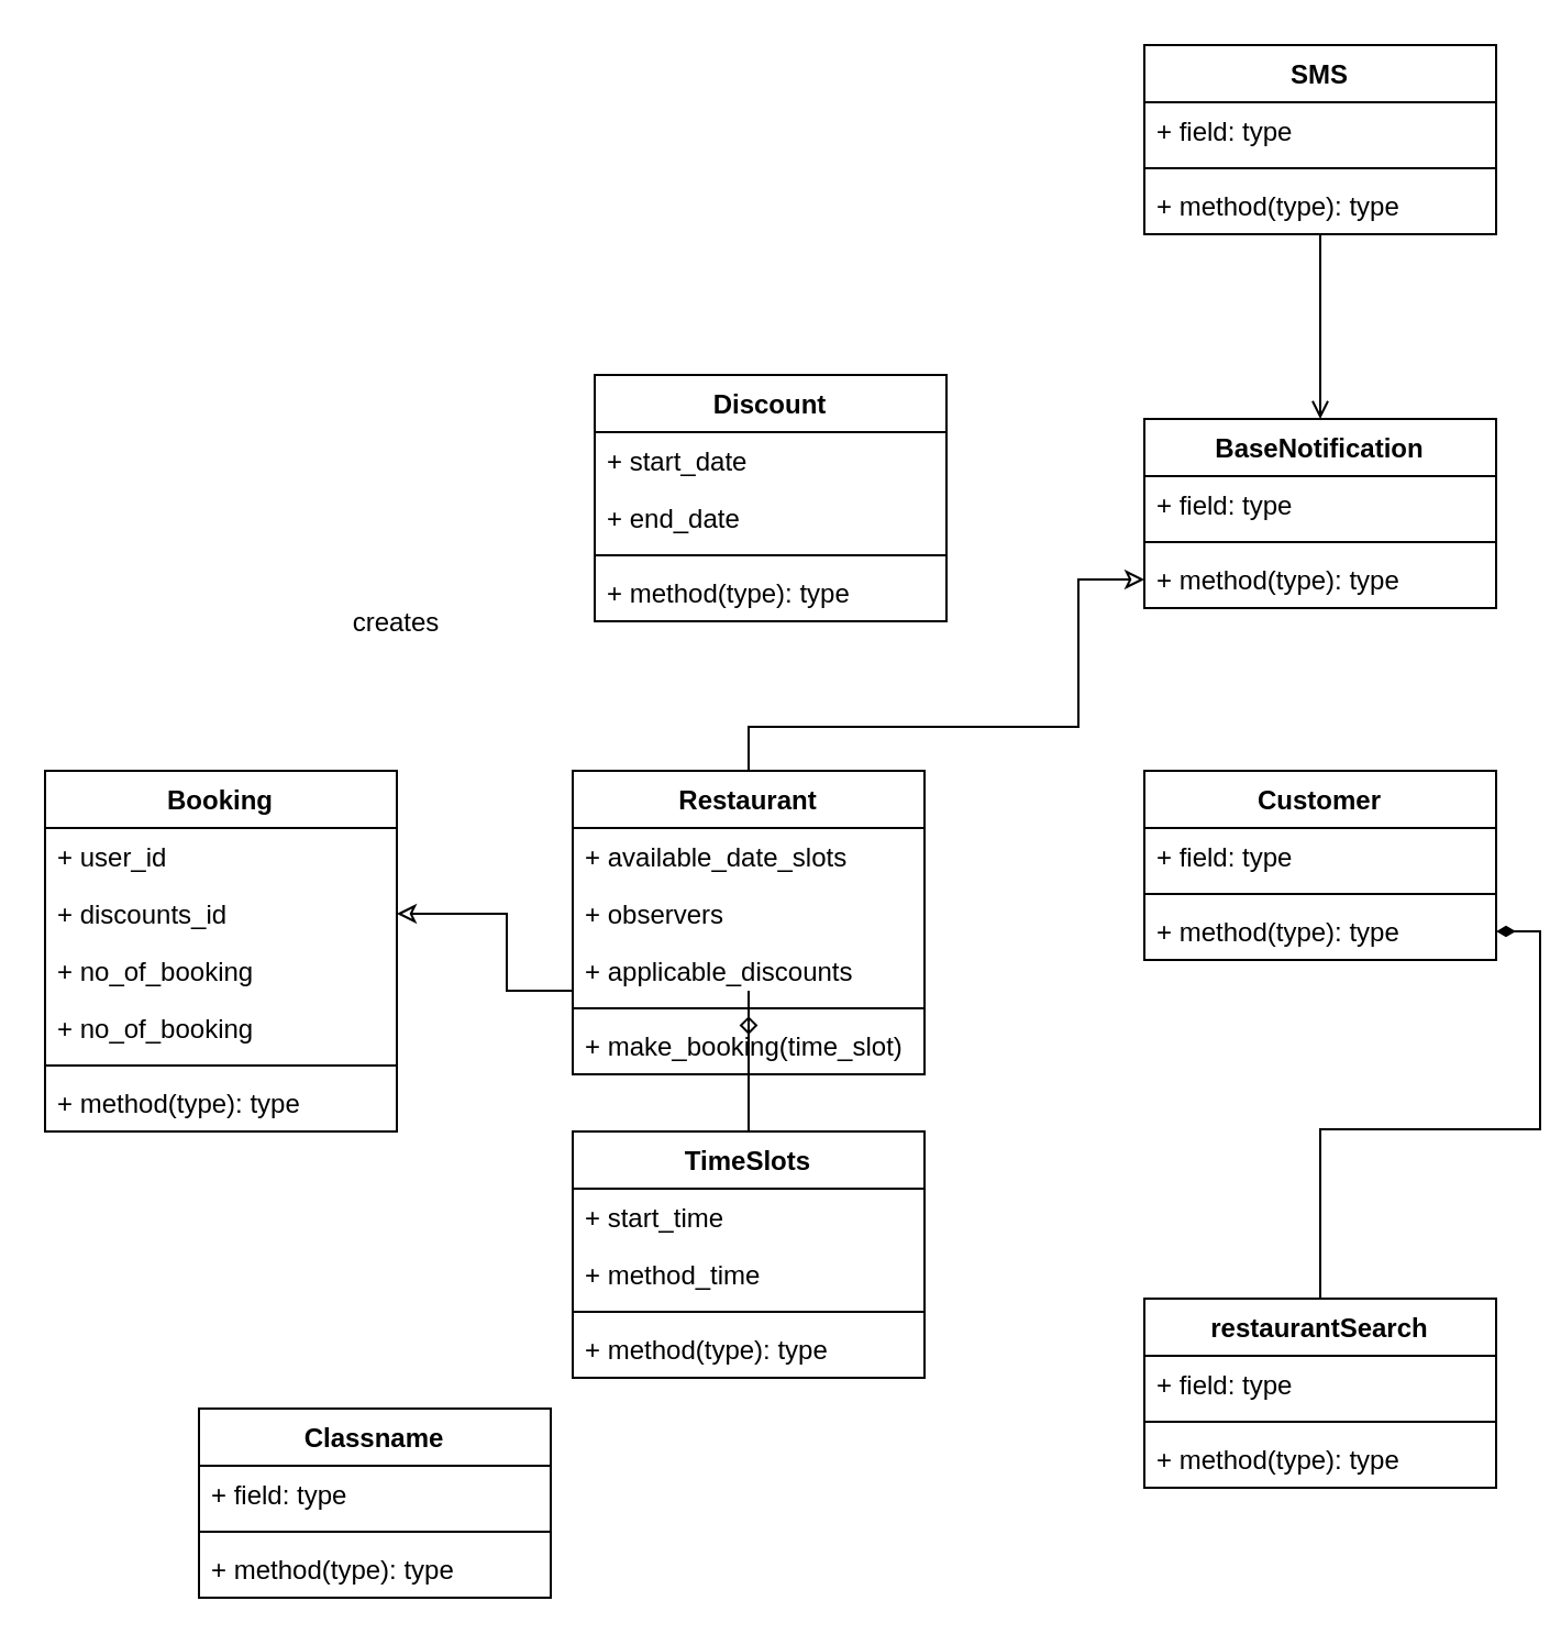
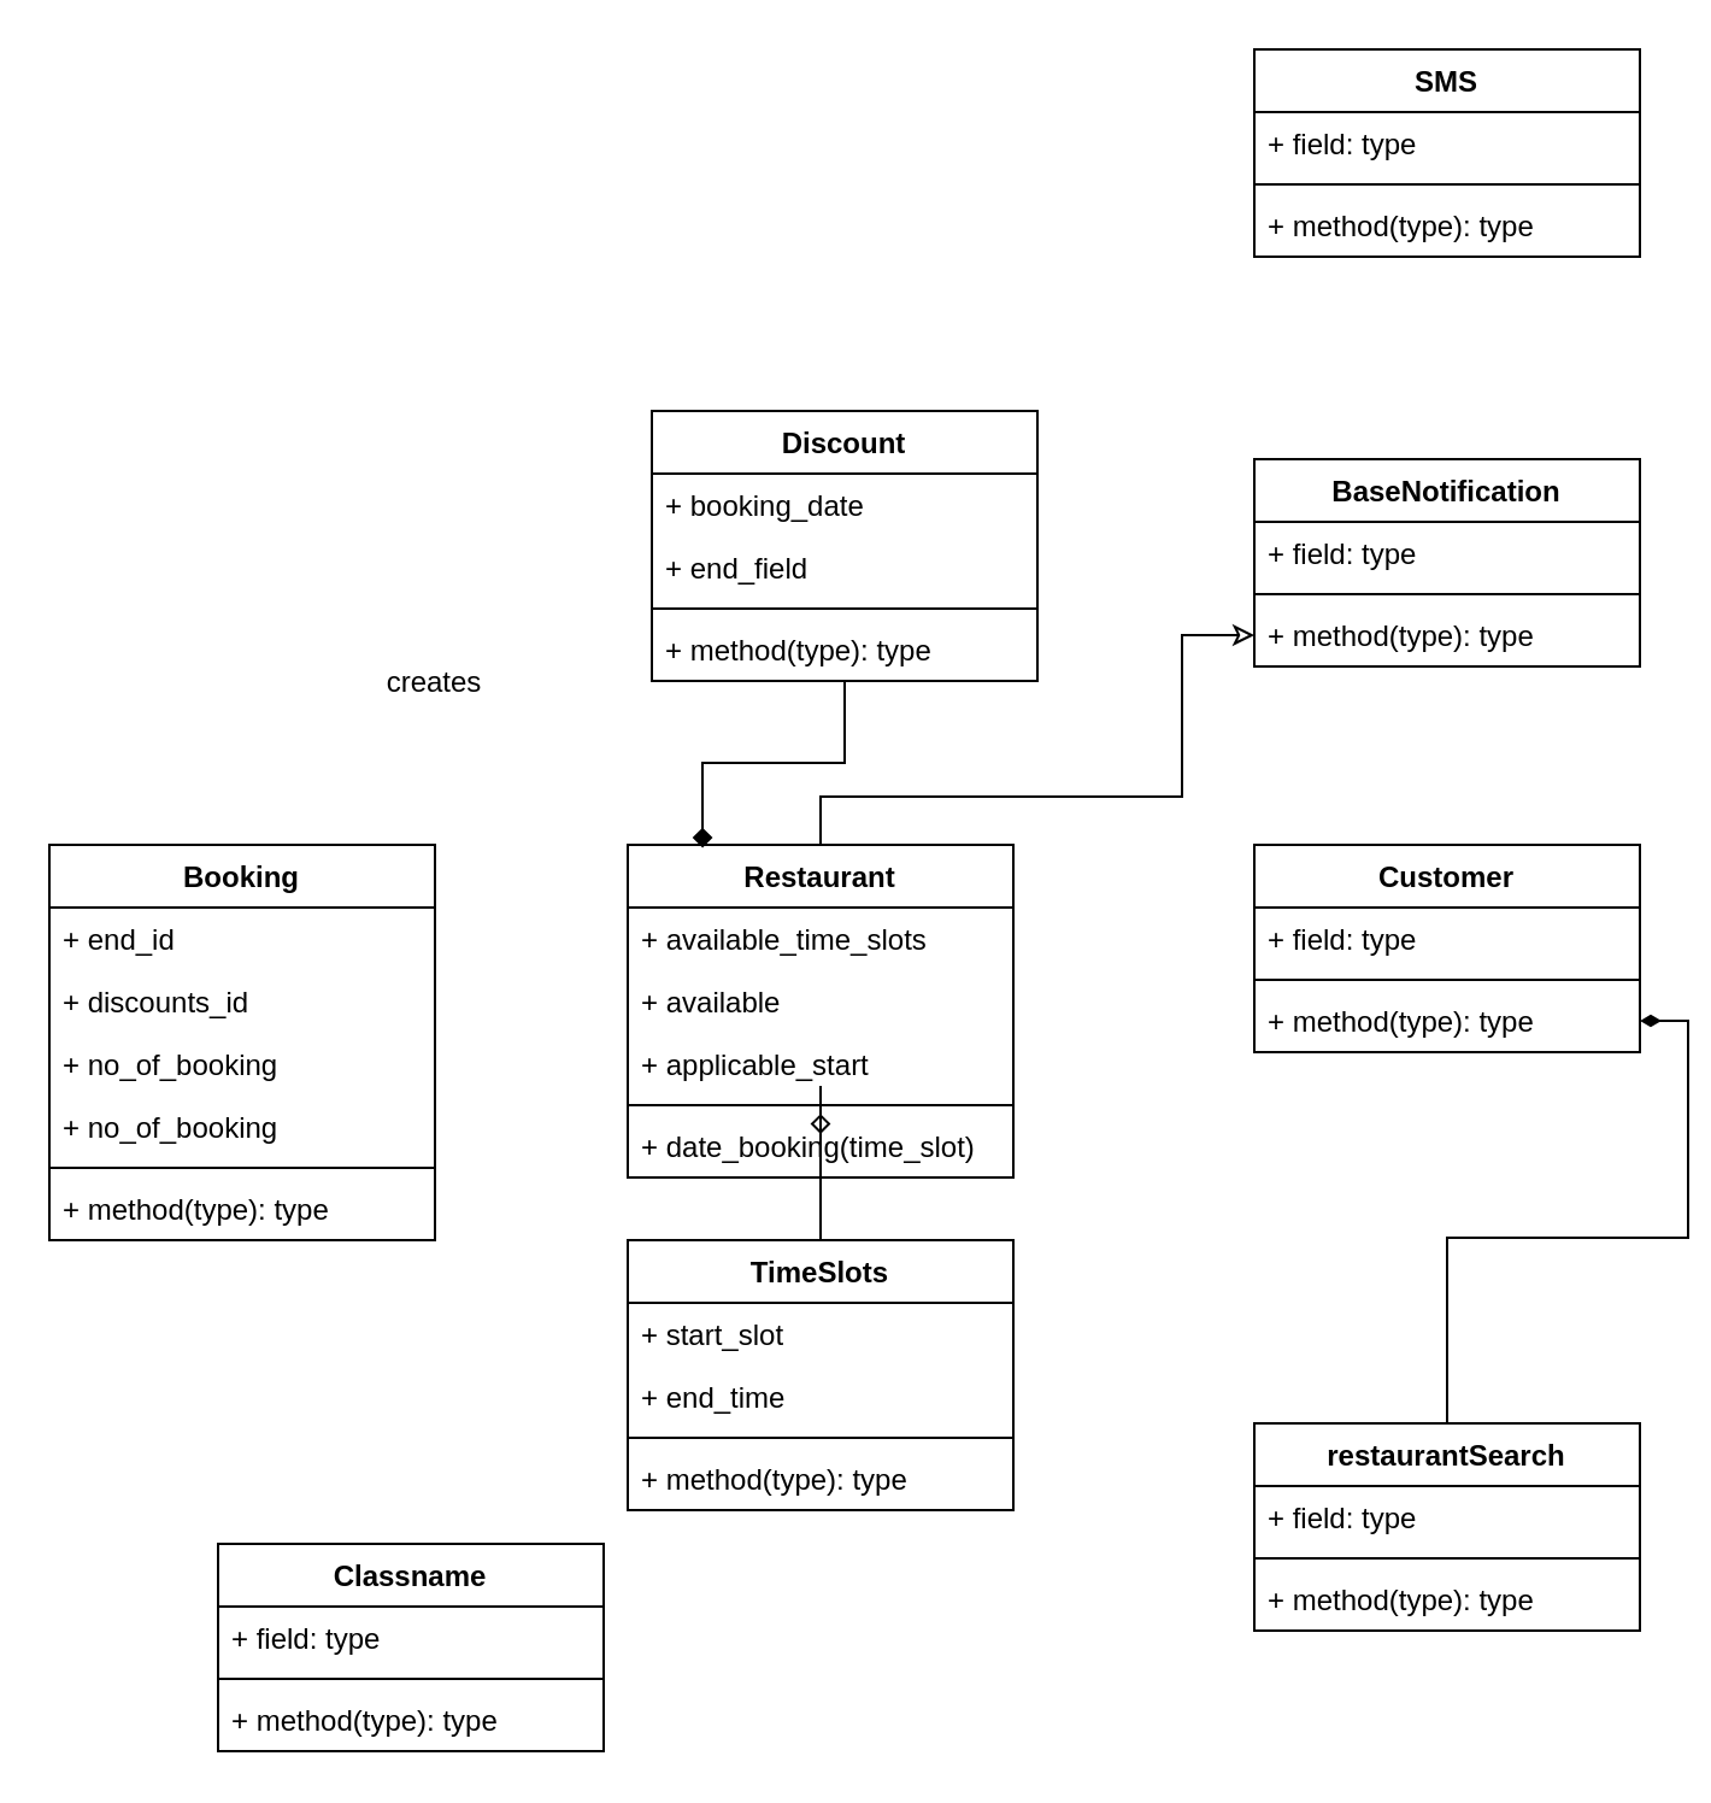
- <mxCell id="47" style="edgeStyle=orthogonalEdgeStyle;rounded=0;orthogonalLoop=1;jettySize=auto;html=1;endArrow=open;endFill=0;" edge="1" parent="1" source="48" target="36"><mxGeometry relative="1" as="geometry" /></mxCell>
- <mxCell id="43" value="+ start_date&#10;" style="text;strokeColor=none;fillColor=none;align=left;verticalAlign=top;spacingLeft=4;spacingRight=4;overflow=hidden;rotatable=0;points=[[0,0.5],[1,0.5]];portConstraint=eastwest;" vertex="1" parent="42"><mxGeometry y="26" width="160" height="26" as="geometry" /></mxCell>
+ <mxCell id="43" value="+ booking_date&#10;" style="text;strokeColor=none;fillColor=none;align=left;verticalAlign=top;spacingLeft=4;spacingRight=4;overflow=hidden;rotatable=0;points=[[0,0.5],[1,0.5]];portConstraint=eastwest;" vertex="1" parent="42"><mxGeometry y="26" width="160" height="26" as="geometry" /></mxCell>
- <mxCell id="44" value="+ end_date" style="text;strokeColor=none;fillColor=none;align=left;verticalAlign=top;spacingLeft=4;spacingRight=4;overflow=hidden;rotatable=0;points=[[0,0.5],[1,0.5]];portConstraint=eastwest;" vertex="1" parent="42"><mxGeometry y="52" width="160" height="26" as="geometry" /></mxCell>
+ <mxCell id="44" value="+ end_field" style="text;strokeColor=none;fillColor=none;align=left;verticalAlign=top;spacingLeft=4;spacingRight=4;overflow=hidden;rotatable=0;points=[[0,0.5],[1,0.5]];portConstraint=eastwest;" vertex="1" parent="42"><mxGeometry y="52" width="160" height="26" as="geometry" /></mxCell>
+ <mxCell id="41" style="edgeStyle=orthogonalEdgeStyle;rounded=0;orthogonalLoop=1;jettySize=auto;html=1;entryX=0.194;entryY=0.009;entryDx=0;entryDy=0;entryPerimeter=0;endArrow=diamond;endFill=1;" edge="1" parent="1" source="42" target="15"><mxGeometry relative="1" as="geometry" /></mxCell>
- <mxCell id="7" value="+ user_id&#10;" style="text;strokeColor=none;fillColor=none;align=left;verticalAlign=top;spacingLeft=4;spacingRight=4;overflow=hidden;rotatable=0;points=[[0,0.5],[1,0.5]];portConstraint=eastwest;" vertex="1" parent="6"><mxGeometry y="26" width="160" height="26" as="geometry" /></mxCell>
+ <mxCell id="7" value="+ end_id&#10;" style="text;strokeColor=none;fillColor=none;align=left;verticalAlign=top;spacingLeft=4;spacingRight=4;overflow=hidden;rotatable=0;points=[[0,0.5],[1,0.5]];portConstraint=eastwest;" vertex="1" parent="6"><mxGeometry y="26" width="160" height="26" as="geometry" /></mxCell>
- <mxCell id="16" value="+ available_date_slots" style="text;strokeColor=none;fillColor=none;align=left;verticalAlign=top;spacingLeft=4;spacingRight=4;overflow=hidden;rotatable=0;points=[[0,0.5],[1,0.5]];portConstraint=eastwest;" vertex="1" parent="15"><mxGeometry y="26" width="160" height="26" as="geometry" /></mxCell>
+ <mxCell id="16" value="+ available_time_slots" style="text;strokeColor=none;fillColor=none;align=left;verticalAlign=top;spacingLeft=4;spacingRight=4;overflow=hidden;rotatable=0;points=[[0,0.5],[1,0.5]];portConstraint=eastwest;" vertex="1" parent="15"><mxGeometry y="26" width="160" height="26" as="geometry" /></mxCell>
- <mxCell id="17" value="+ observers" style="text;strokeColor=none;fillColor=none;align=left;verticalAlign=top;spacingLeft=4;spacingRight=4;overflow=hidden;rotatable=0;points=[[0,0.5],[1,0.5]];portConstraint=eastwest;" vertex="1" parent="15"><mxGeometry y="52" width="160" height="26" as="geometry" /></mxCell>
+ <mxCell id="17" value="+ available" style="text;strokeColor=none;fillColor=none;align=left;verticalAlign=top;spacingLeft=4;spacingRight=4;overflow=hidden;rotatable=0;points=[[0,0.5],[1,0.5]];portConstraint=eastwest;" vertex="1" parent="15"><mxGeometry y="52" width="160" height="26" as="geometry" /></mxCell>
- <mxCell id="14" style="edgeStyle=orthogonalEdgeStyle;rounded=0;orthogonalLoop=1;jettySize=auto;html=1;entryX=1;entryY=0.5;entryDx=0;entryDy=0;endArrow=classic;endFill=0;" edge="1" parent="1" source="15" target="8"><mxGeometry relative="1" as="geometry"><Array as="points"><mxPoint x="230" y="450" /><mxPoint x="230" y="415" /></Array></mxGeometry></mxCell>
- <mxCell id="18" value="+ applicable_discounts" style="text;strokeColor=none;fillColor=none;align=left;verticalAlign=top;spacingLeft=4;spacingRight=4;overflow=hidden;rotatable=0;points=[[0,0.5],[1,0.5]];portConstraint=eastwest;" vertex="1" parent="15"><mxGeometry y="78" width="160" height="26" as="geometry" /></mxCell>
+ <mxCell id="18" value="+ applicable_start" style="text;strokeColor=none;fillColor=none;align=left;verticalAlign=top;spacingLeft=4;spacingRight=4;overflow=hidden;rotatable=0;points=[[0,0.5],[1,0.5]];portConstraint=eastwest;" vertex="1" parent="15"><mxGeometry y="78" width="160" height="26" as="geometry" /></mxCell>
- <mxCell id="20" value="+ make_booking(time_slot)" style="text;strokeColor=none;fillColor=none;align=left;verticalAlign=top;spacingLeft=4;spacingRight=4;overflow=hidden;rotatable=0;points=[[0,0.5],[1,0.5]];portConstraint=eastwest;" vertex="1" parent="15"><mxGeometry y="112" width="160" height="26" as="geometry" /></mxCell>
+ <mxCell id="20" value="+ date_booking(time_slot)" style="text;strokeColor=none;fillColor=none;align=left;verticalAlign=top;spacingLeft=4;spacingRight=4;overflow=hidden;rotatable=0;points=[[0,0.5],[1,0.5]];portConstraint=eastwest;" vertex="1" parent="15"><mxGeometry y="112" width="160" height="26" as="geometry" /></mxCell>
- <mxCell id="32" value="+ start_time&#10;" style="text;strokeColor=none;fillColor=none;align=left;verticalAlign=top;spacingLeft=4;spacingRight=4;overflow=hidden;rotatable=0;points=[[0,0.5],[1,0.5]];portConstraint=eastwest;" vertex="1" parent="31"><mxGeometry y="26" width="160" height="26" as="geometry" /></mxCell>
+ <mxCell id="32" value="+ start_slot&#10;" style="text;strokeColor=none;fillColor=none;align=left;verticalAlign=top;spacingLeft=4;spacingRight=4;overflow=hidden;rotatable=0;points=[[0,0.5],[1,0.5]];portConstraint=eastwest;" vertex="1" parent="31"><mxGeometry y="26" width="160" height="26" as="geometry" /></mxCell>
- <mxCell id="33" value="+ method_time" style="text;strokeColor=none;fillColor=none;align=left;verticalAlign=top;spacingLeft=4;spacingRight=4;overflow=hidden;rotatable=0;points=[[0,0.5],[1,0.5]];portConstraint=eastwest;" vertex="1" parent="31"><mxGeometry y="52" width="160" height="26" as="geometry" /></mxCell>
+ <mxCell id="33" value="+ end_time" style="text;strokeColor=none;fillColor=none;align=left;verticalAlign=top;spacingLeft=4;spacingRight=4;overflow=hidden;rotatable=0;points=[[0,0.5],[1,0.5]];portConstraint=eastwest;" vertex="1" parent="31"><mxGeometry y="52" width="160" height="26" as="geometry" /></mxCell>
